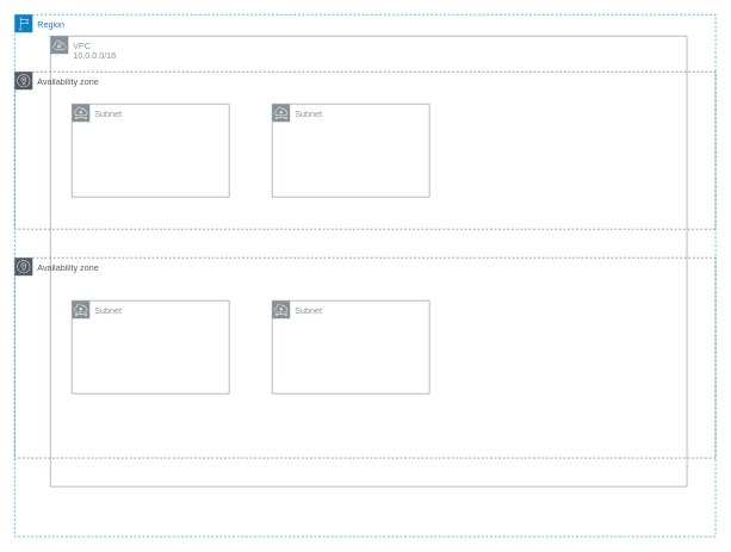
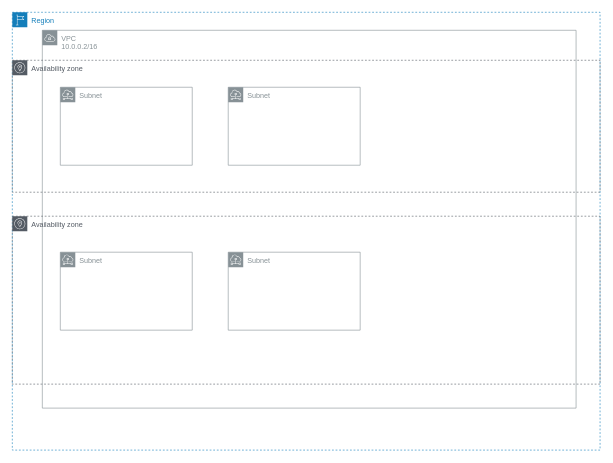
- <mxCell id="3" value="VPC&lt;br&gt;10.0.0.0/16" style="sketch=0;outlineConnect=0;gradientColor=none;html=1;whiteSpace=wrap;fontSize=12;fontStyle=0;shape=mxgraph.aws4.group;grIcon=mxgraph.aws4.group_vpc;strokeColor=#879196;fillColor=none;verticalAlign=top;align=left;spacingLeft=30;fontColor=#879196;dashed=0;" vertex="1" parent="2"><mxGeometry x="50" y="30" width="890" height="630" as="geometry" /></mxCell>
+ <mxCell id="3" value="VPC&lt;br&gt;10.0.0.2/16" style="sketch=0;outlineConnect=0;gradientColor=none;html=1;whiteSpace=wrap;fontSize=12;fontStyle=0;shape=mxgraph.aws4.group;grIcon=mxgraph.aws4.group_vpc;strokeColor=#879196;fillColor=none;verticalAlign=top;align=left;spacingLeft=30;fontColor=#879196;dashed=0;" vertex="1" parent="2"><mxGeometry x="50" y="30" width="890" height="630" as="geometry" /></mxCell>
